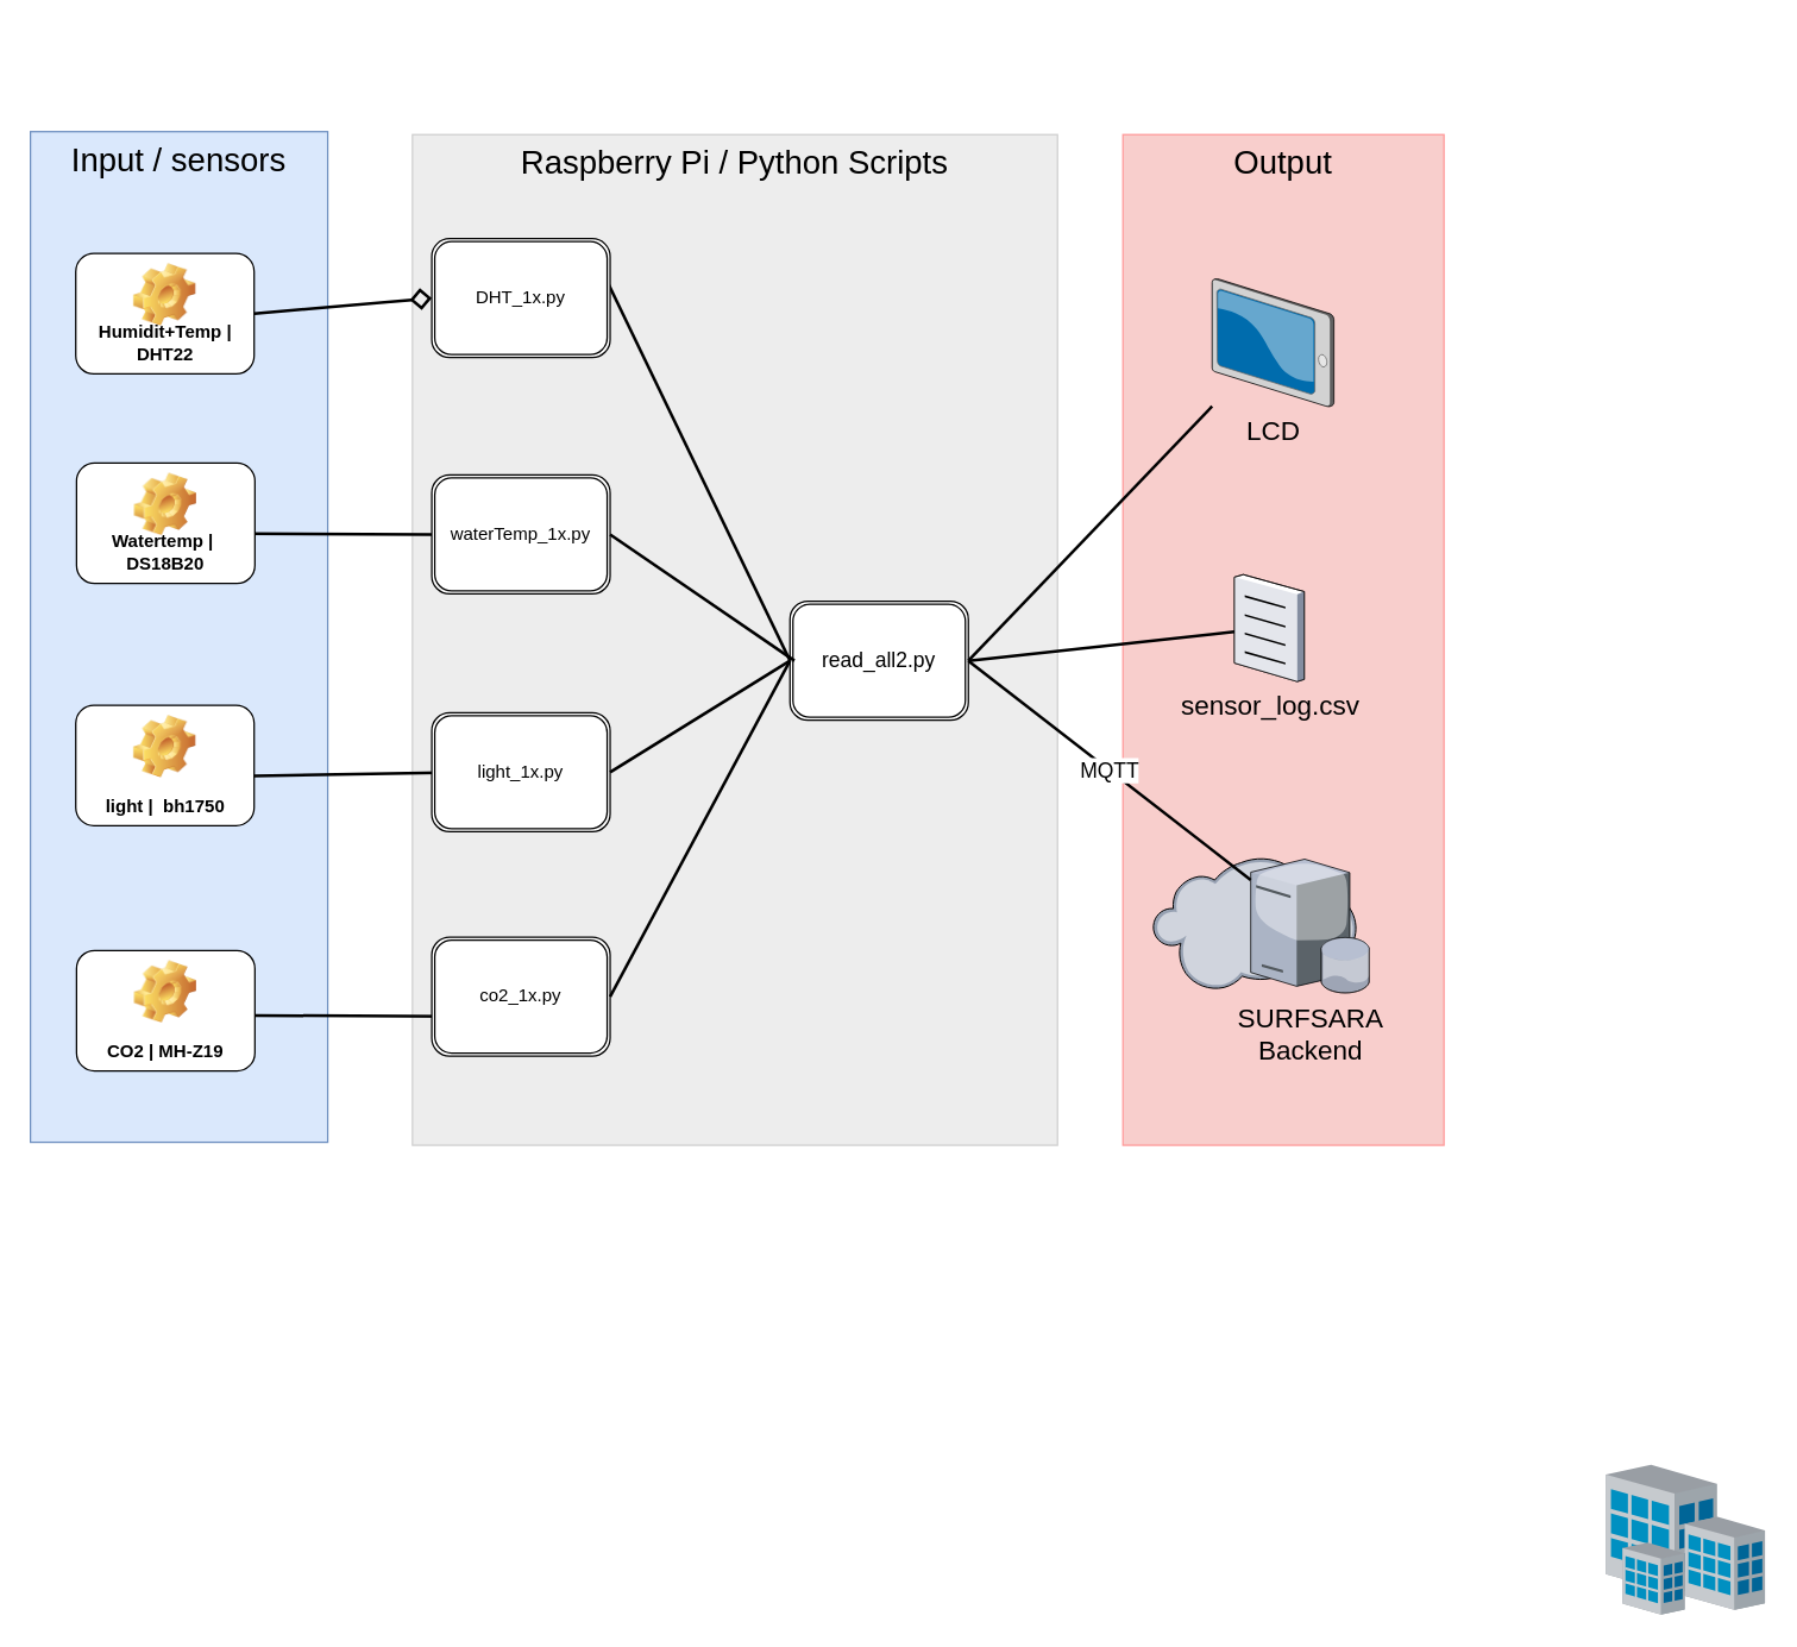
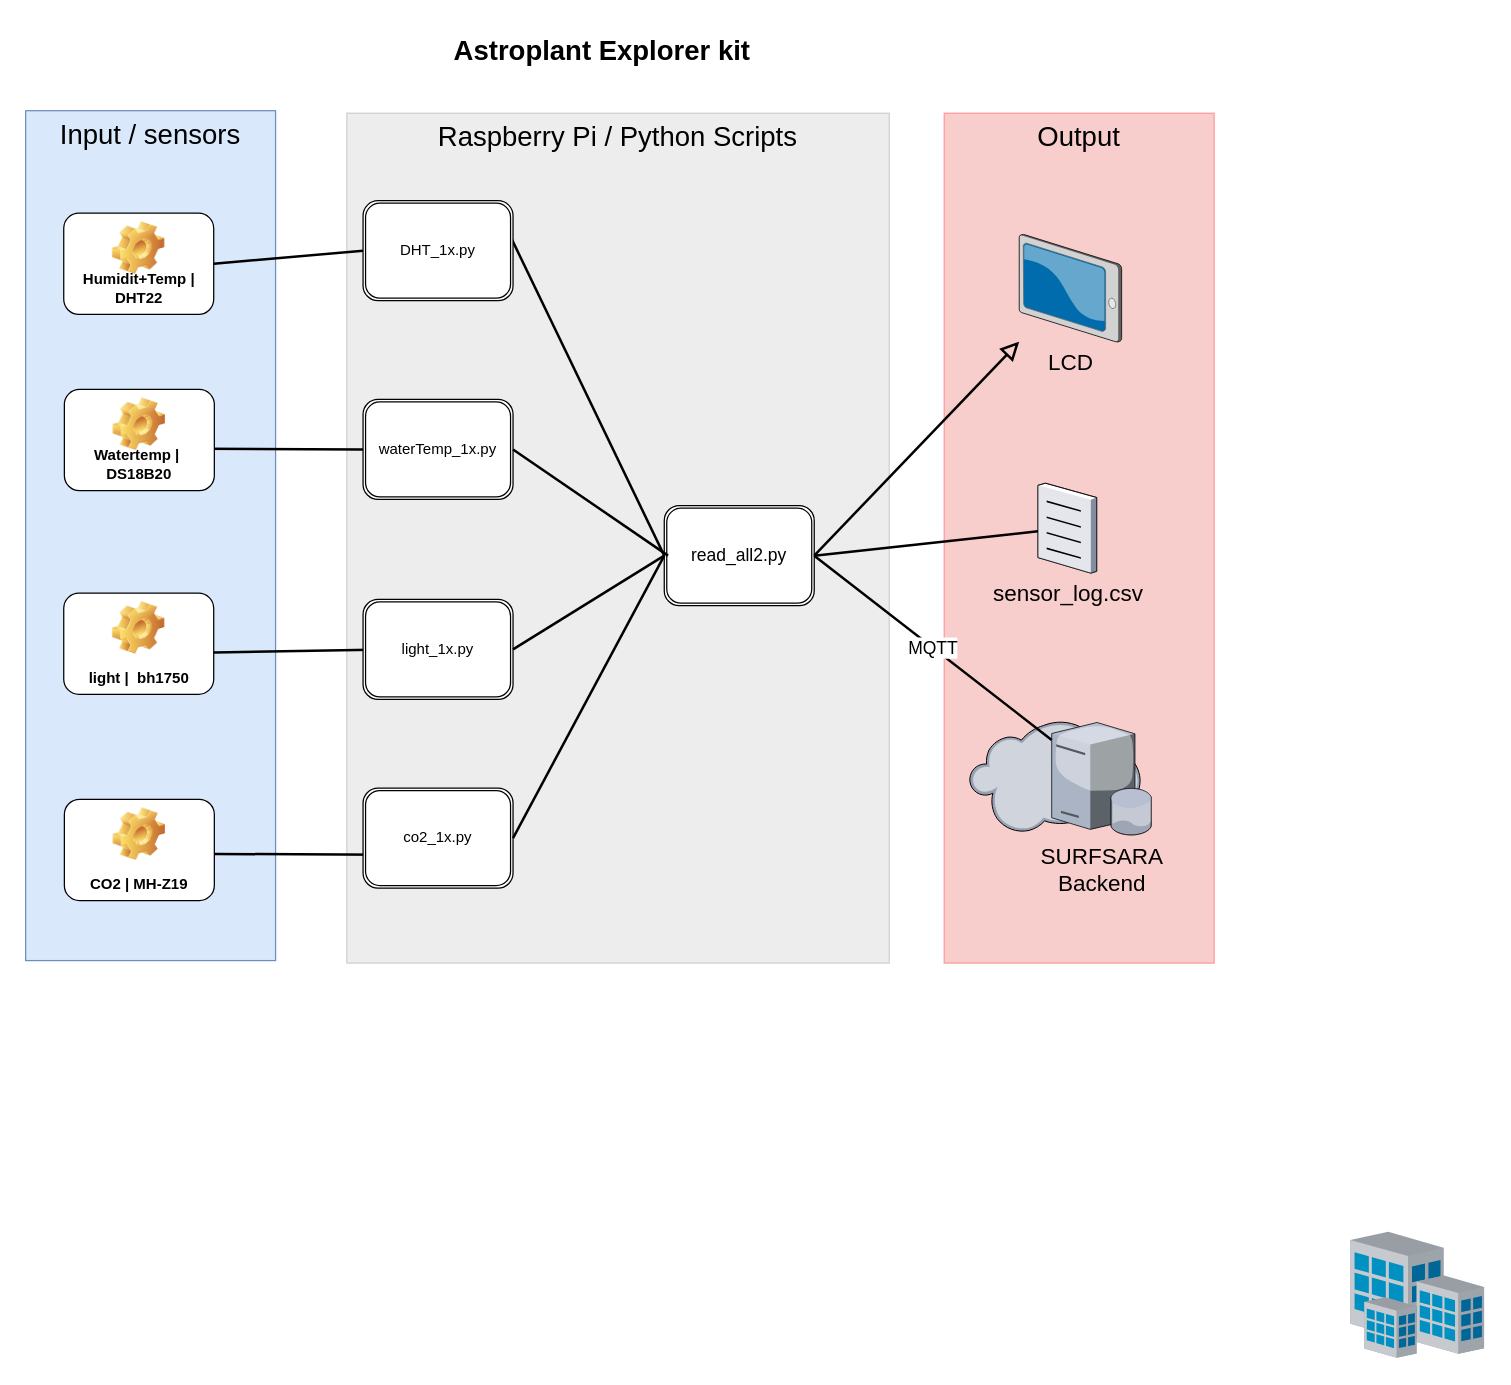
+ <mxCell id="11" value="&lt;font style=&quot;font-size: 22px&quot;&gt;Astroplant Explorer kit&lt;/font&gt;" style="text;strokeColor=none;fillColor=none;html=1;fontSize=24;fontStyle=1;verticalAlign=middle;align=center;" parent="1" vertex="1"><mxGeometry x="50.5" y="20" width="861" height="40" as="geometry" /></mxCell>
- <mxCell id="8" style="edgeStyle=none;rounded=0;html=1;startSize=10;endSize=10;jettySize=auto;orthogonalLoop=1;fontSize=14;endArrow=diamond;endFill=0;strokeWidth=2;entryX=0;entryY=0.5;entryDx=0;entryDy=0;exitX=1;exitY=0.5;exitDx=0;exitDy=0;" parent="1" source="15" target="16" edge="1"><mxGeometry relative="1" as="geometry"><mxPoint x="122" y="194.254" as="sourcePoint" /><mxPoint x="308" y="191.137" as="targetPoint" /></mxGeometry></mxCell>
+ <mxCell id="8" style="edgeStyle=none;rounded=0;html=1;startSize=10;endSize=10;jettySize=auto;orthogonalLoop=1;fontSize=14;endArrow=none;endFill=0;strokeWidth=2;entryX=0;entryY=0.5;entryDx=0;entryDy=0;exitX=1;exitY=0.5;exitDx=0;exitDy=0;" parent="1" source="15" target="16" edge="1"><mxGeometry relative="1" as="geometry"><mxPoint x="122" y="194.254" as="sourcePoint" /><mxPoint x="308" y="191.137" as="targetPoint" /></mxGeometry></mxCell>
- <mxCell id="29" style="edgeStyle=none;rounded=0;html=1;startSize=10;endSize=10;jettySize=auto;orthogonalLoop=1;fontSize=14;endArrow=none;endFill=0;strokeWidth=2;exitX=1;exitY=0.5;exitDx=0;exitDy=0;" edge="1" parent="1" source="17" target="21"><mxGeometry relative="1" as="geometry"><mxPoint x="430" y="690" as="sourcePoint" /><mxPoint x="551" y="464" as="targetPoint" /></mxGeometry></mxCell>
+ <mxCell id="29" style="edgeStyle=none;rounded=0;html=1;startSize=10;endSize=10;jettySize=auto;orthogonalLoop=1;fontSize=14;endArrow=block;endFill=0;strokeWidth=2;exitX=1;exitY=0.5;exitDx=0;exitDy=0;" edge="1" parent="1" source="17" target="21"><mxGeometry relative="1" as="geometry"><mxPoint x="430" y="690" as="sourcePoint" /><mxPoint x="551" y="464" as="targetPoint" /></mxGeometry></mxCell>
